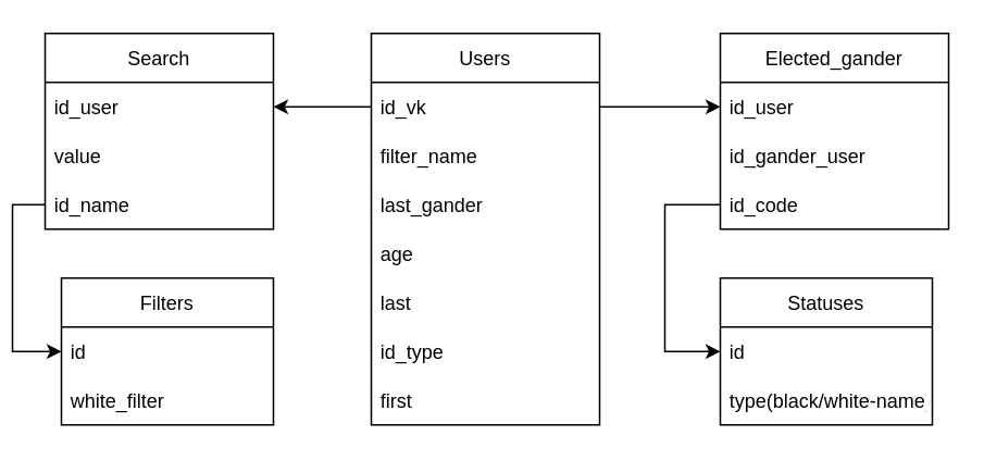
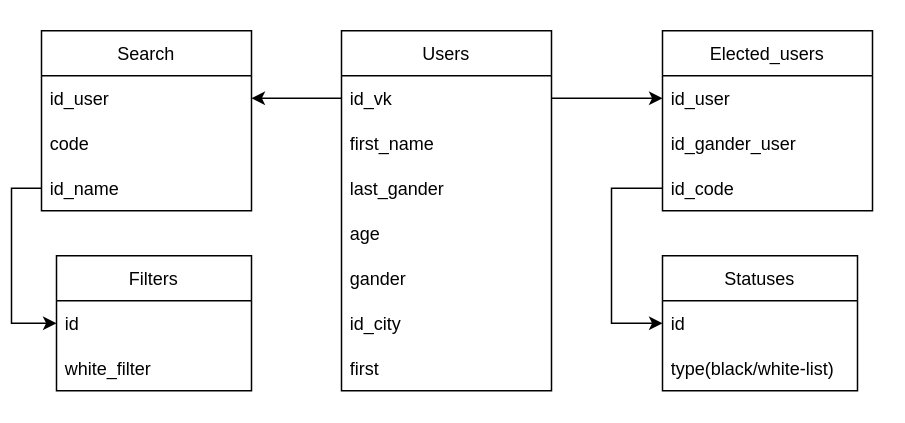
- <mxCell id="10" value="Elected_gander" style="swimlane;fontStyle=0;childLayout=stackLayout;horizontal=1;startSize=30;horizontalStack=0;resizeParent=1;resizeParentMax=0;resizeLast=0;collapsible=1;marginBottom=0;" parent="1" vertex="1"><mxGeometry x="434" y="20" width="140" height="120" as="geometry" /></mxCell>
+ <mxCell id="10" value="Elected_users" style="swimlane;fontStyle=0;childLayout=stackLayout;horizontal=1;startSize=30;horizontalStack=0;resizeParent=1;resizeParentMax=0;resizeLast=0;collapsible=1;marginBottom=0;" parent="1" vertex="1"><mxGeometry x="434" y="20" width="140" height="120" as="geometry" /></mxCell>
- <mxCell id="24" value="value" style="text;strokeColor=none;fillColor=none;align=left;verticalAlign=middle;spacingLeft=4;spacingRight=4;overflow=hidden;points=[[0,0.5],[1,0.5]];portConstraint=eastwest;rotatable=0;" parent="22" vertex="1"><mxGeometry y="60" width="140" height="30" as="geometry" /></mxCell>
+ <mxCell id="24" value="code" style="text;strokeColor=none;fillColor=none;align=left;verticalAlign=middle;spacingLeft=4;spacingRight=4;overflow=hidden;points=[[0,0.5],[1,0.5]];portConstraint=eastwest;rotatable=0;" parent="22" vertex="1"><mxGeometry y="60" width="140" height="30" as="geometry" /></mxCell>
- <mxCell id="4" value="filter_name" style="text;strokeColor=none;fillColor=none;align=left;verticalAlign=middle;spacingLeft=4;spacingRight=4;overflow=hidden;points=[[0,0.5],[1,0.5]];portConstraint=eastwest;rotatable=0;" parent="2" vertex="1"><mxGeometry y="60" width="140" height="30" as="geometry" /></mxCell>
+ <mxCell id="4" value="first_name" style="text;strokeColor=none;fillColor=none;align=left;verticalAlign=middle;spacingLeft=4;spacingRight=4;overflow=hidden;points=[[0,0.5],[1,0.5]];portConstraint=eastwest;rotatable=0;" parent="2" vertex="1"><mxGeometry y="60" width="140" height="30" as="geometry" /></mxCell>
- <mxCell id="7" value="last" style="text;strokeColor=none;fillColor=none;align=left;verticalAlign=middle;spacingLeft=4;spacingRight=4;overflow=hidden;points=[[0,0.5],[1,0.5]];portConstraint=eastwest;rotatable=0;" parent="2" vertex="1"><mxGeometry y="150" width="140" height="30" as="geometry" /></mxCell>
+ <mxCell id="7" value="gander" style="text;strokeColor=none;fillColor=none;align=left;verticalAlign=middle;spacingLeft=4;spacingRight=4;overflow=hidden;points=[[0,0.5],[1,0.5]];portConstraint=eastwest;rotatable=0;" parent="2" vertex="1"><mxGeometry y="150" width="140" height="30" as="geometry" /></mxCell>
- <mxCell id="8" value="id_type" style="text;strokeColor=none;fillColor=none;align=left;verticalAlign=middle;spacingLeft=4;spacingRight=4;overflow=hidden;points=[[0,0.5],[1,0.5]];portConstraint=eastwest;rotatable=0;" parent="2" vertex="1"><mxGeometry y="180" width="140" height="30" as="geometry" /></mxCell>
+ <mxCell id="8" value="id_city" style="text;strokeColor=none;fillColor=none;align=left;verticalAlign=middle;spacingLeft=4;spacingRight=4;overflow=hidden;points=[[0,0.5],[1,0.5]];portConstraint=eastwest;rotatable=0;" parent="2" vertex="1"><mxGeometry y="180" width="140" height="30" as="geometry" /></mxCell>
- <mxCell id="17" value="type(black/white-name)" style="text;strokeColor=none;fillColor=none;align=left;verticalAlign=middle;spacingLeft=4;spacingRight=4;overflow=hidden;points=[[0,0.5],[1,0.5]];portConstraint=eastwest;rotatable=0;" parent="15" vertex="1"><mxGeometry y="60" width="130" height="30" as="geometry" /></mxCell>
+ <mxCell id="17" value="type(black/white-list)" style="text;strokeColor=none;fillColor=none;align=left;verticalAlign=middle;spacingLeft=4;spacingRight=4;overflow=hidden;points=[[0,0.5],[1,0.5]];portConstraint=eastwest;rotatable=0;" parent="15" vertex="1"><mxGeometry y="60" width="130" height="30" as="geometry" /></mxCell>
